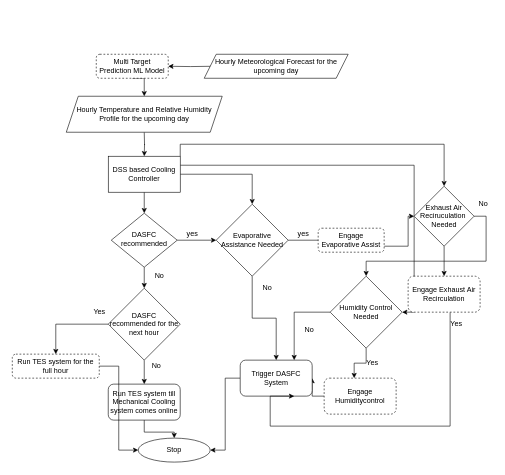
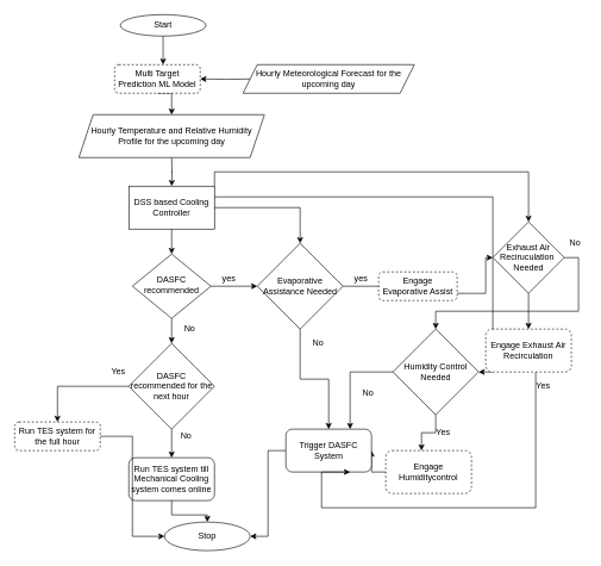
+ <mxCell id="12" value="Start" style="ellipse;whiteSpace=wrap;html=1;" parent="1" vertex="1"><mxGeometry x="168" y="20" width="120" height="30" as="geometry" /></mxCell>
+ <mxCell id="11" style="edgeStyle=orthogonalEdgeStyle;rounded=0;orthogonalLoop=1;jettySize=auto;html=1;entryX=0.567;entryY=0;entryDx=0;entryDy=0;entryPerimeter=0;" parent="1" source="12" target="3" edge="1"><mxGeometry relative="1" as="geometry" /></mxCell>
- <mxCell id="38" value="Run TES system for the full hour" style="rounded=1;whiteSpace=wrap;html=1;fontSize=12;glass=0;strokeWidth=1;shadow=0;dashed=1;" parent="1" vertex="1"><mxGeometry x="20" y="590" width="145" height="40" as="geometry" /></mxCell>
+ <mxCell id="38" value="Run TES system for the full hour" style="rounded=1;whiteSpace=wrap;html=1;fontSize=12;glass=0;strokeWidth=1;shadow=0;dashed=1;" parent="1" vertex="1"><mxGeometry x="20" y="590" width="120" height="40" as="geometry" /></mxCell>
